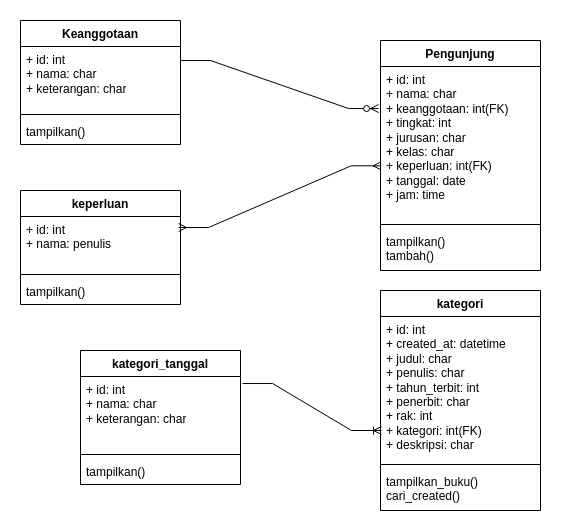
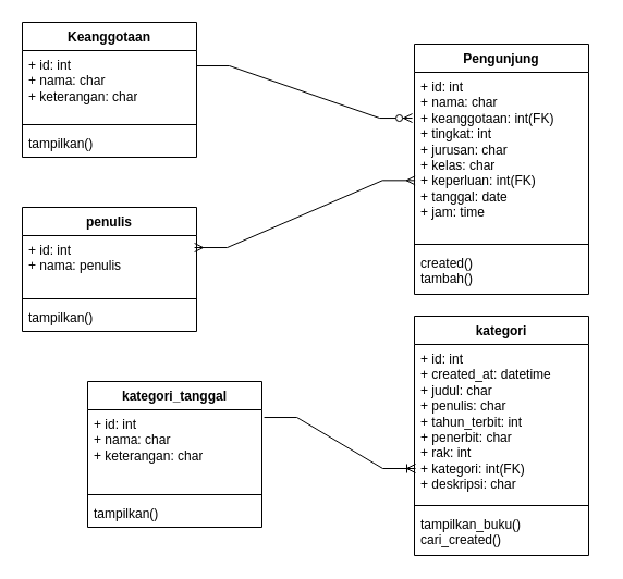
- <mxCell id="14" value="keperluan" style="swimlane;fontStyle=1;align=center;verticalAlign=top;childLayout=stackLayout;horizontal=1;startSize=26;horizontalStack=0;resizeParent=1;resizeParentMax=0;resizeLast=0;collapsible=1;marginBottom=0;whiteSpace=wrap;html=1;" parent="1" vertex="1"><mxGeometry x="20" y="190" width="160" height="114" as="geometry" /></mxCell>
+ <mxCell id="14" value="penulis" style="swimlane;fontStyle=1;align=center;verticalAlign=top;childLayout=stackLayout;horizontal=1;startSize=26;horizontalStack=0;resizeParent=1;resizeParentMax=0;resizeLast=0;collapsible=1;marginBottom=0;whiteSpace=wrap;html=1;" parent="1" vertex="1"><mxGeometry x="20" y="190" width="160" height="114" as="geometry" /></mxCell>
- <mxCell id="5" value="tampilkan()&lt;br&gt;tambah()&amp;nbsp;" style="text;strokeColor=none;fillColor=none;align=left;verticalAlign=top;spacingLeft=4;spacingRight=4;overflow=hidden;rotatable=0;points=[[0,0.5],[1,0.5]];portConstraint=eastwest;whiteSpace=wrap;html=1;" parent="2" vertex="1"><mxGeometry y="188" width="160" height="42" as="geometry" /></mxCell>
+ <mxCell id="5" value="created()&lt;br&gt;tambah()&amp;nbsp;" style="text;strokeColor=none;fillColor=none;align=left;verticalAlign=top;spacingLeft=4;spacingRight=4;overflow=hidden;rotatable=0;points=[[0,0.5],[1,0.5]];portConstraint=eastwest;whiteSpace=wrap;html=1;" parent="2" vertex="1"><mxGeometry y="188" width="160" height="42" as="geometry" /></mxCell>
